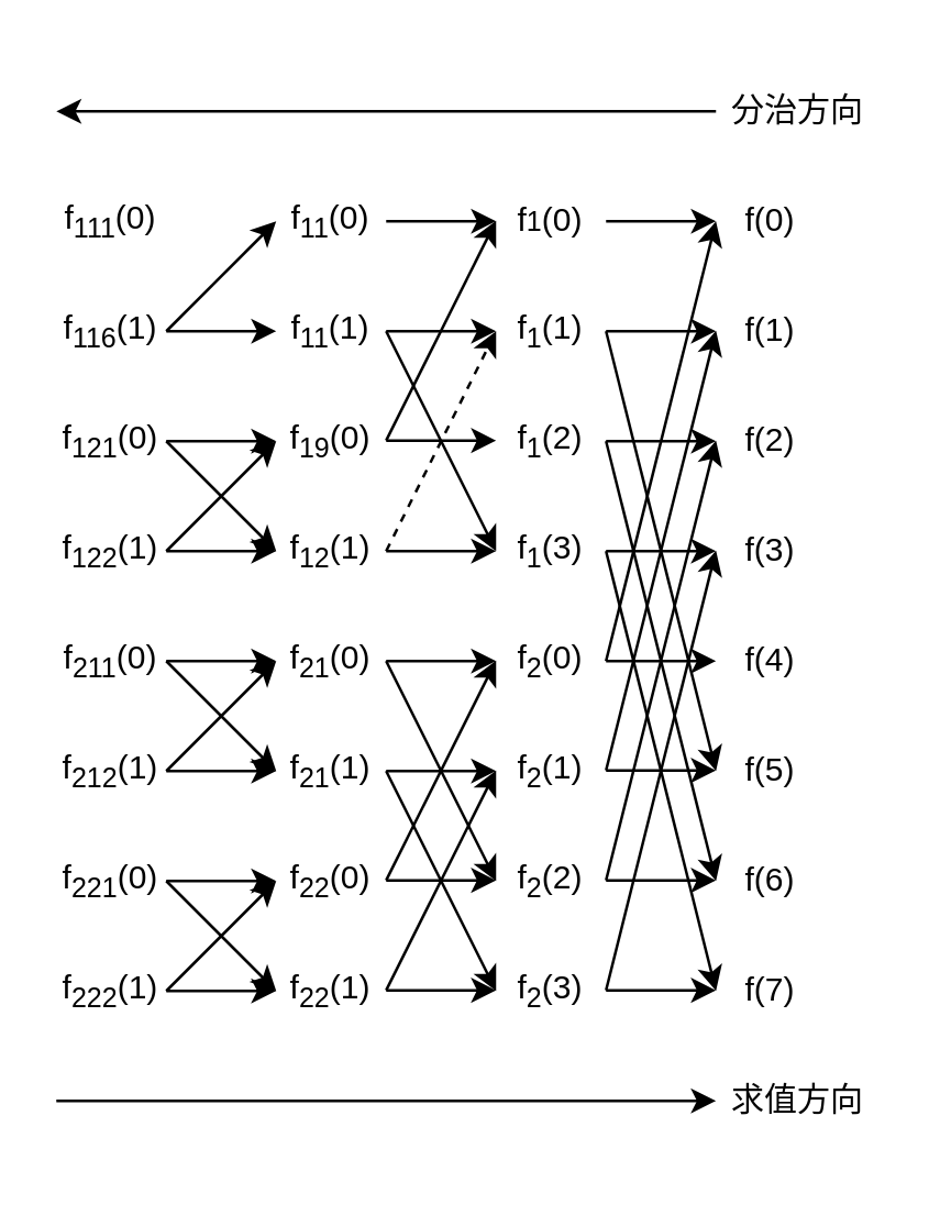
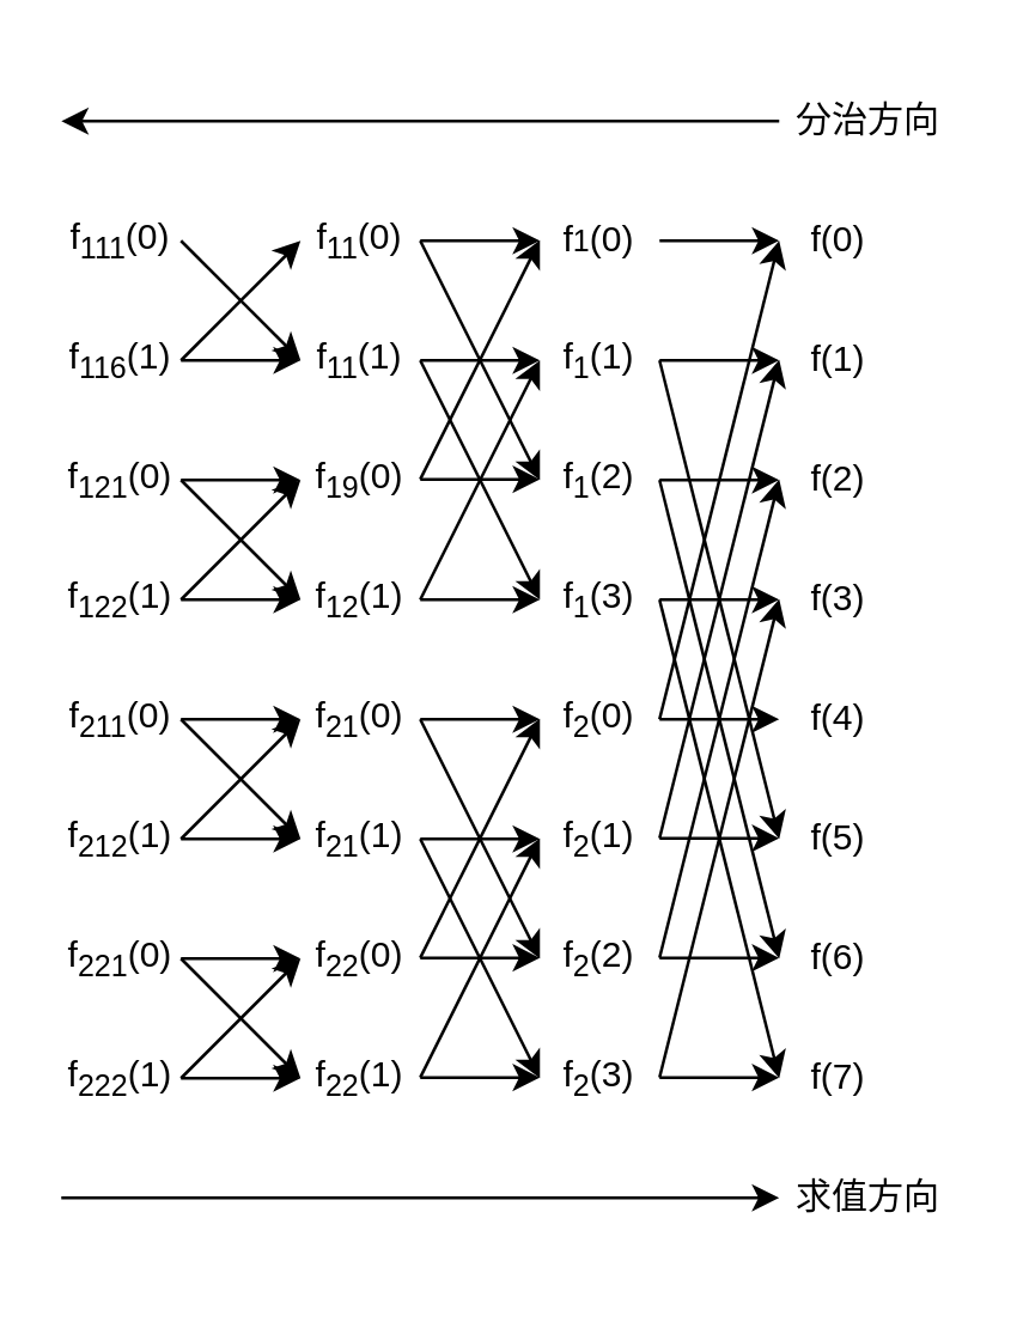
+ <mxCell id="65" value="" style="endArrow=classic;html=1;rounded=0;entryX=0;entryY=0.5;entryDx=0;entryDy=0;exitX=1;exitY=0.5;exitDx=0;exitDy=0;" edge="1" parent="1" source="57" target="34"><mxGeometry width="50" height="50" relative="1" as="geometry"><mxPoint x="-50" y="320" as="sourcePoint" /><mxPoint x="0" y="270" as="targetPoint" /></mxGeometry></mxCell>
+ <mxCell id="42" value="" style="endArrow=classic;html=1;rounded=0;entryX=0;entryY=0.5;entryDx=0;entryDy=0;exitX=1;exitY=0.5;exitDx=0;exitDy=0;" edge="1" parent="1" source="33" target="12"><mxGeometry width="50" height="50" relative="1" as="geometry"><mxPoint x="10" y="290" as="sourcePoint" /><mxPoint x="60" y="240" as="targetPoint" /></mxGeometry></mxCell>
- <mxCell id="50" value="" style="endArrow=classic;html=1;rounded=0;entryX=0;entryY=0.5;entryDx=0;entryDy=0;exitX=1;exitY=0.5;exitDx=0;exitDy=0;dashed=1;" edge="1" parent="1" source="35" target="11"><mxGeometry width="50" height="50" relative="1" as="geometry"><mxPoint x="20" y="280" as="sourcePoint" /><mxPoint x="70" y="230" as="targetPoint" /></mxGeometry></mxCell>
+ <mxCell id="50" value="" style="endArrow=classic;html=1;rounded=0;entryX=0;entryY=0.5;entryDx=0;entryDy=0;exitX=1;exitY=0.5;exitDx=0;exitDy=0;" edge="1" parent="1" source="35" target="11"><mxGeometry width="50" height="50" relative="1" as="geometry"><mxPoint x="20" y="280" as="sourcePoint" /><mxPoint x="70" y="230" as="targetPoint" /></mxGeometry></mxCell>
